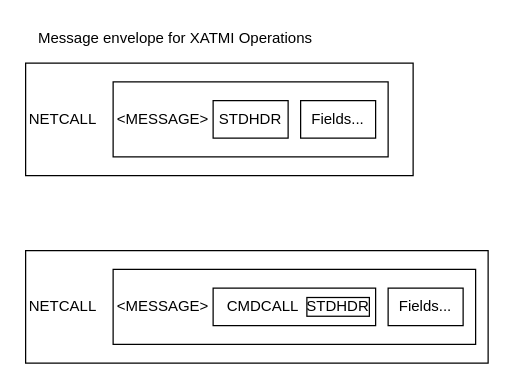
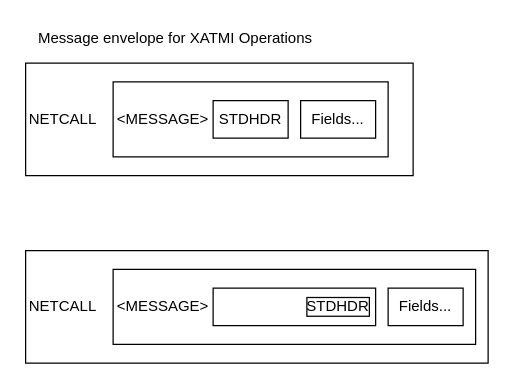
- <mxCell id="15" value="CMDCALL" style="text;html=1;strokeColor=none;fillColor=none;align=center;verticalAlign=middle;whiteSpace=wrap;rounded=0;" vertex="1" parent="1"><mxGeometry x="190" y="235" width="40" height="20" as="geometry" /></mxCell>
